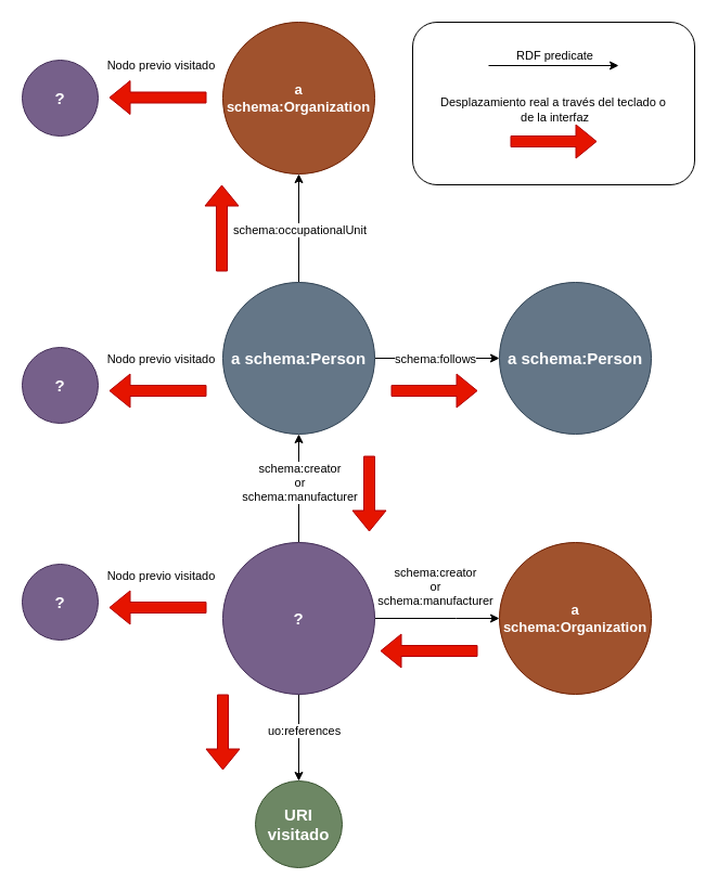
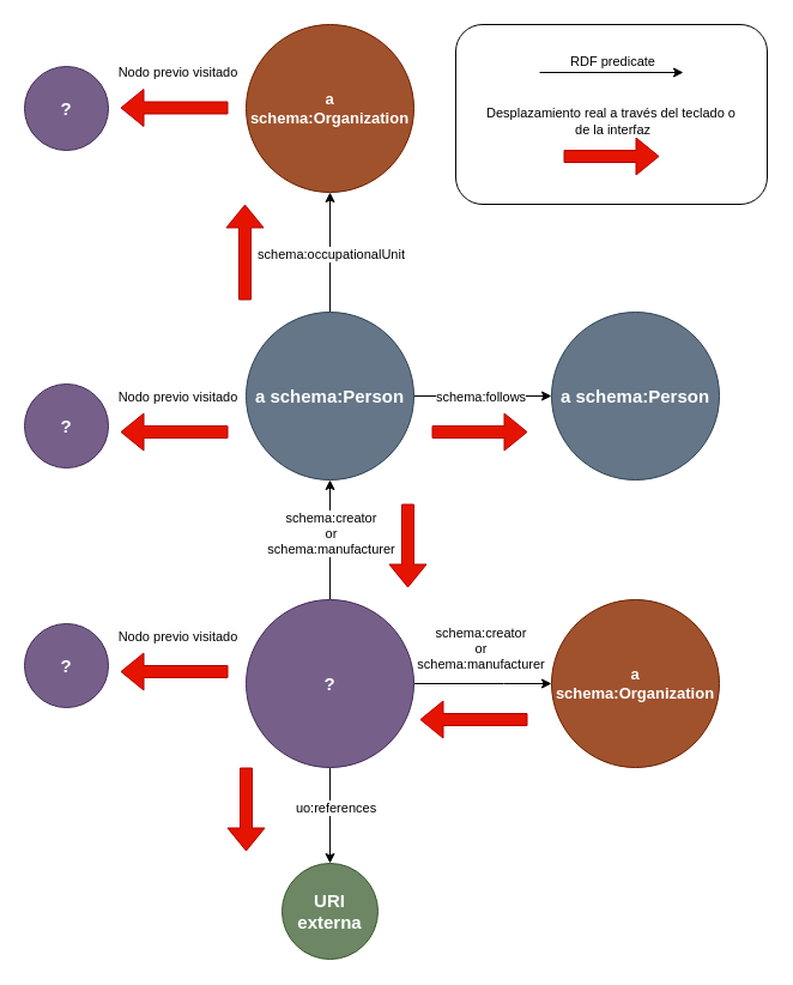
- <mxCell id="21" value="URI visitado" style="ellipse;whiteSpace=wrap;html=1;aspect=fixed;fillColor=#6d8764;strokeColor=#3A5431;fontColor=#ffffff;fontSize=15;fontStyle=1" vertex="1" parent="1"><mxGeometry x="235" y="720" width="80" height="80" as="geometry" /></mxCell>
+ <mxCell id="21" value="URI externa" style="ellipse;whiteSpace=wrap;html=1;aspect=fixed;fillColor=#6d8764;strokeColor=#3A5431;fontColor=#ffffff;fontSize=15;fontStyle=1" vertex="1" parent="1"><mxGeometry x="235" y="720" width="80" height="80" as="geometry" /></mxCell>
